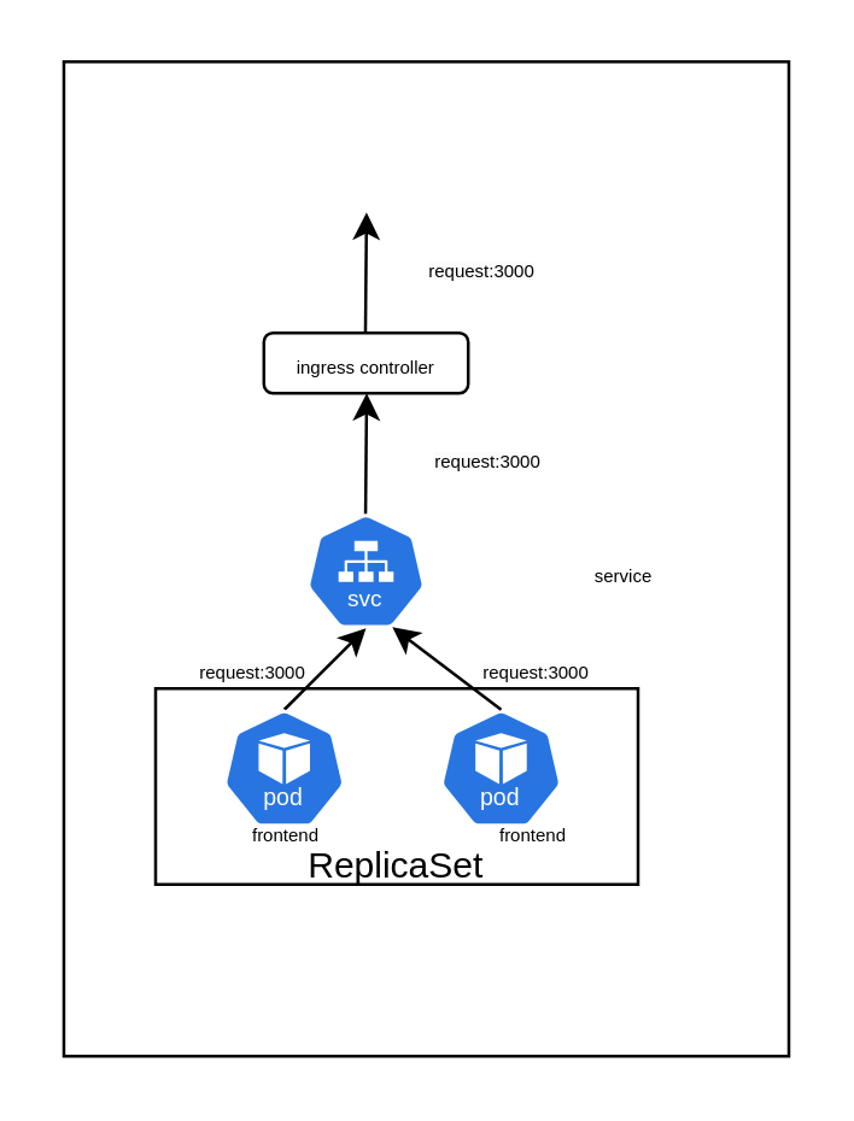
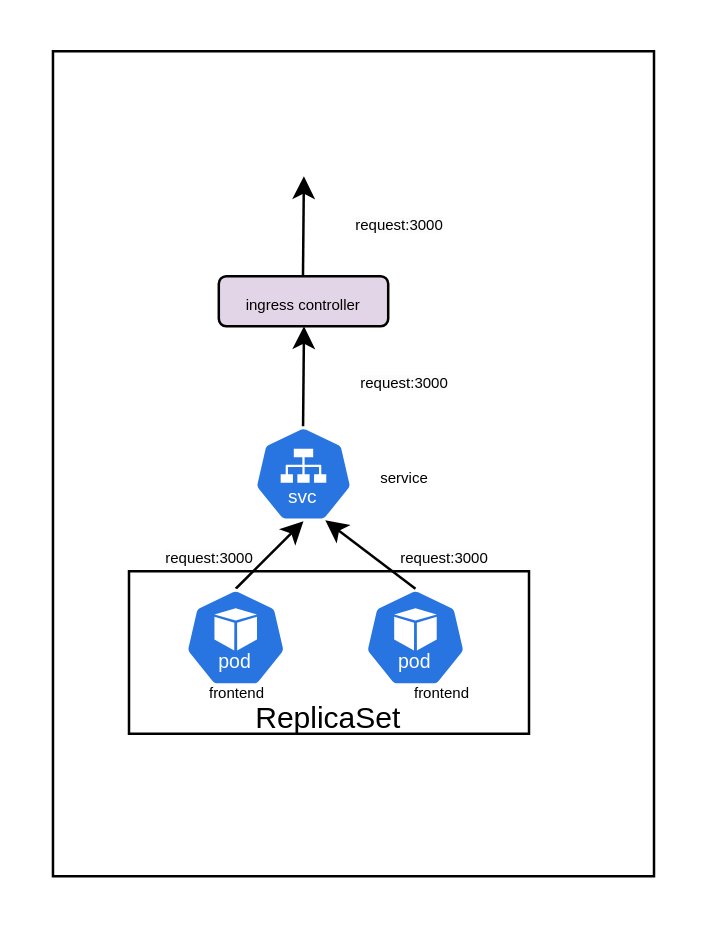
- <mxCell id="17" value="&lt;font style=&quot;font-size: 6px;&quot;&gt;ingress controller&lt;/font&gt;" style="rounded=1;whiteSpace=wrap;html=1;" parent="1" vertex="1"><mxGeometry x="86.92" y="110" width="67.76" height="20" as="geometry" /></mxCell>
+ <mxCell id="17" value="&lt;font style=&quot;font-size: 6px;&quot;&gt;ingress controller&lt;/font&gt;" style="rounded=1;whiteSpace=wrap;html=1;fillColor=#e1d5e7;" parent="1" vertex="1"><mxGeometry x="86.92" y="110" width="67.76" height="20" as="geometry" /></mxCell>
- <mxCell id="8" value="&lt;font style=&quot;font-size: 6px;&quot;&gt;service&lt;/font&gt;" style="text;html=1;align=center;verticalAlign=middle;resizable=0;points=[];autosize=1;strokeColor=none;fillColor=none;" parent="1" vertex="1"><mxGeometry x="186" y="174" width="40" height="30" as="geometry" /></mxCell>
+ <mxCell id="8" value="&lt;font style=&quot;font-size: 6px;&quot;&gt;service&lt;/font&gt;" style="text;html=1;align=center;verticalAlign=middle;resizable=0;points=[];autosize=1;strokeColor=none;fillColor=none;" parent="1" vertex="1"><mxGeometry x="141" y="174" width="40" height="30" as="geometry" /></mxCell>
